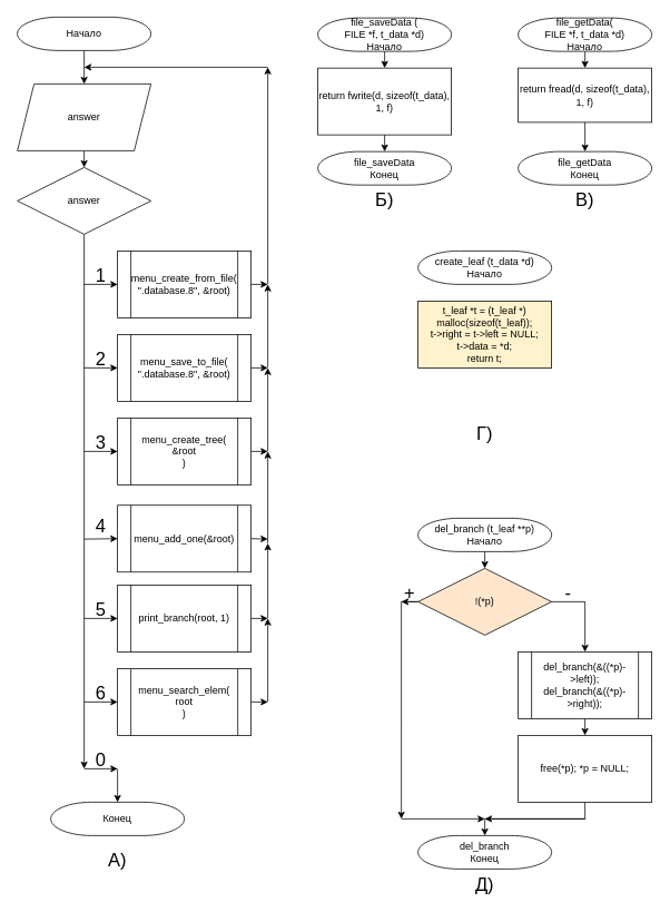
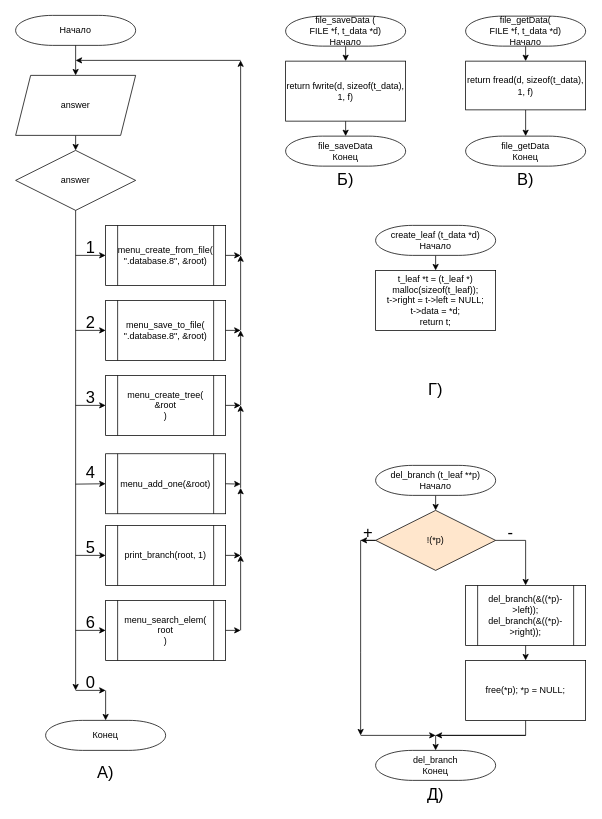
+ <mxCell id="53" style="edgeStyle=orthogonalEdgeStyle;rounded=0;orthogonalLoop=1;jettySize=auto;html=1;exitX=0.5;exitY=1;exitDx=0;exitDy=0;exitPerimeter=0;entryX=0.5;entryY=0;entryDx=0;entryDy=0;" edge="1" parent="1" source="54" target="55"><mxGeometry relative="1" as="geometry" /></mxCell>
- <mxCell id="55" value="&lt;div&gt;t_leaf *t = (t_leaf *) malloc(sizeof(t_leaf));&lt;/div&gt;&lt;div&gt;t-&amp;gt;right = t-&amp;gt;left = NULL;&lt;/div&gt;&lt;div&gt;t-&amp;gt;data = *d;&lt;/div&gt;&lt;div&gt;&lt;span&gt;return t;&lt;/span&gt;&lt;/div&gt;" style="rounded=0;whiteSpace=wrap;html=1;fillColor=#fff2cc;" vertex="1" parent="1"><mxGeometry x="500" y="360" width="160" height="80" as="geometry" /></mxCell>
+ <mxCell id="55" value="&lt;div&gt;t_leaf *t = (t_leaf *) malloc(sizeof(t_leaf));&lt;/div&gt;&lt;div&gt;t-&amp;gt;right = t-&amp;gt;left = NULL;&lt;/div&gt;&lt;div&gt;t-&amp;gt;data = *d;&lt;/div&gt;&lt;div&gt;&lt;span&gt;return t;&lt;/span&gt;&lt;/div&gt;" style="rounded=0;whiteSpace=wrap;html=1;" vertex="1" parent="1"><mxGeometry x="500" y="360" width="160" height="80" as="geometry" /></mxCell>
